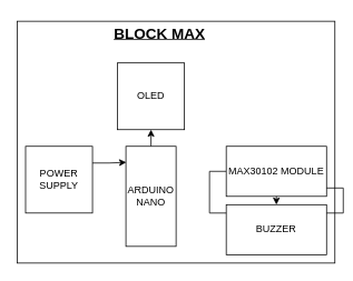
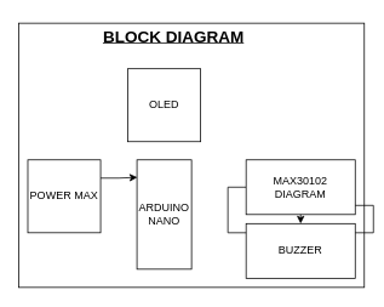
- <mxCell id="10" value="&lt;b&gt;&lt;u&gt;&lt;font style=&quot;font-size: 18px;&quot;&gt;BLOCK MAX&lt;/font&gt;&lt;/u&gt;&lt;/b&gt;" style="text;html=1;align=center;verticalAlign=middle;resizable=0;points=[];autosize=1;strokeColor=none;fillColor=none;" vertex="1" parent="1"><mxGeometry x="100" y="20" width="180" height="40" as="geometry" /></mxCell>
+ <mxCell id="10" value="&lt;b&gt;&lt;u&gt;&lt;font style=&quot;font-size: 18px;&quot;&gt;BLOCK DIAGRAM&lt;/font&gt;&lt;/u&gt;&lt;/b&gt;" style="text;html=1;align=center;verticalAlign=middle;resizable=0;points=[];autosize=1;strokeColor=none;fillColor=none;" vertex="1" parent="1"><mxGeometry x="100" y="20" width="180" height="40" as="geometry" /></mxCell>
- <mxCell id="2" style="edgeStyle=orthogonalEdgeStyle;rounded=0;orthogonalLoop=1;jettySize=auto;html=1;exitX=0;exitY=0.5;exitDx=0;exitDy=0;entryX=0.5;entryY=1;entryDx=0;entryDy=0;" parent="1" source="3" target="8" edge="1"><mxGeometry relative="1" as="geometry" /></mxCell>
- <mxCell id="6" value="MAX30102 MODULE" style="rounded=0;whiteSpace=wrap;html=1;" parent="1" vertex="1"><mxGeometry x="270" y="175" width="120" height="60" as="geometry" /></mxCell>
+ <mxCell id="6" value="MAX30102 DIAGRAM" style="rounded=0;whiteSpace=wrap;html=1;" parent="1" vertex="1"><mxGeometry x="270" y="175" width="120" height="60" as="geometry" /></mxCell>
- <mxCell id="4" value="POWER SUPPLY" style="whiteSpace=wrap;html=1;aspect=fixed;" parent="1" vertex="1"><mxGeometry x="30" y="175" width="80" height="80" as="geometry" /></mxCell>
+ <mxCell id="4" value="POWER MAX" style="whiteSpace=wrap;html=1;aspect=fixed;" parent="1" vertex="1"><mxGeometry x="30" y="175" width="80" height="80" as="geometry" /></mxCell>
